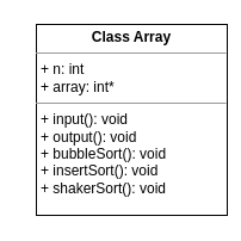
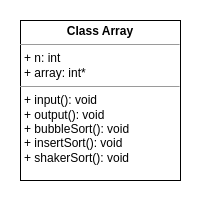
- <mxCell id="2" value="&lt;p style=&quot;margin: 0px ; margin-top: 4px ; text-align: center&quot;&gt;&lt;b&gt;Class Array&lt;/b&gt;&lt;/p&gt;&lt;hr size=&quot;1&quot;&gt;&lt;p style=&quot;margin: 0px ; margin-left: 4px&quot;&gt;+ n: int&lt;/p&gt;&lt;p style=&quot;margin: 0px ; margin-left: 4px&quot;&gt;+ array: int*&lt;/p&gt;&lt;hr size=&quot;1&quot;&gt;&lt;p style=&quot;margin: 0px ; margin-left: 4px&quot;&gt;+ input(): void&lt;/p&gt;&lt;p style=&quot;margin: 0px ; margin-left: 4px&quot;&gt;+ output(): void&lt;/p&gt;&lt;p style=&quot;margin: 0px ; margin-left: 4px&quot;&gt;+ bubbleSort(): void&lt;/p&gt;&lt;p style=&quot;margin: 0px ; margin-left: 4px&quot;&gt;+ insertSort(): void&lt;/p&gt;&lt;p style=&quot;margin: 0px ; margin-left: 4px&quot;&gt;+ shakerSort(): void&lt;/p&gt;" style="verticalAlign=top;align=left;overflow=fill;fontSize=12;fontFamily=Helvetica;html=1;" vertex="1" parent="1"><mxGeometry x="30" y="20" width="160" height="160" as="geometry" /></mxCell>
+ <mxCell id="2" value="&lt;p style=&quot;margin: 0px ; margin-top: 4px ; text-align: center&quot;&gt;&lt;b&gt;Class Array&lt;/b&gt;&lt;/p&gt;&lt;hr size=&quot;1&quot;&gt;&lt;p style=&quot;margin: 0px ; margin-left: 4px&quot;&gt;+ n: int&lt;/p&gt;&lt;p style=&quot;margin: 0px ; margin-left: 4px&quot;&gt;+ array: int*&lt;/p&gt;&lt;hr size=&quot;1&quot;&gt;&lt;p style=&quot;margin: 0px ; margin-left: 4px&quot;&gt;+ input(): void&lt;/p&gt;&lt;p style=&quot;margin: 0px ; margin-left: 4px&quot;&gt;+ output(): void&lt;/p&gt;&lt;p style=&quot;margin: 0px ; margin-left: 4px&quot;&gt;+ bubbleSort(): void&lt;/p&gt;&lt;p style=&quot;margin: 0px ; margin-left: 4px&quot;&gt;+ insertSort(): void&lt;/p&gt;&lt;p style=&quot;margin: 0px ; margin-left: 4px&quot;&gt;+ shakerSort(): void&lt;/p&gt;" style="verticalAlign=top;align=left;overflow=fill;fontSize=12;fontFamily=Helvetica;html=1;" vertex="1" parent="1"><mxGeometry x="20" y="20" width="160" height="160" as="geometry" /></mxCell>
